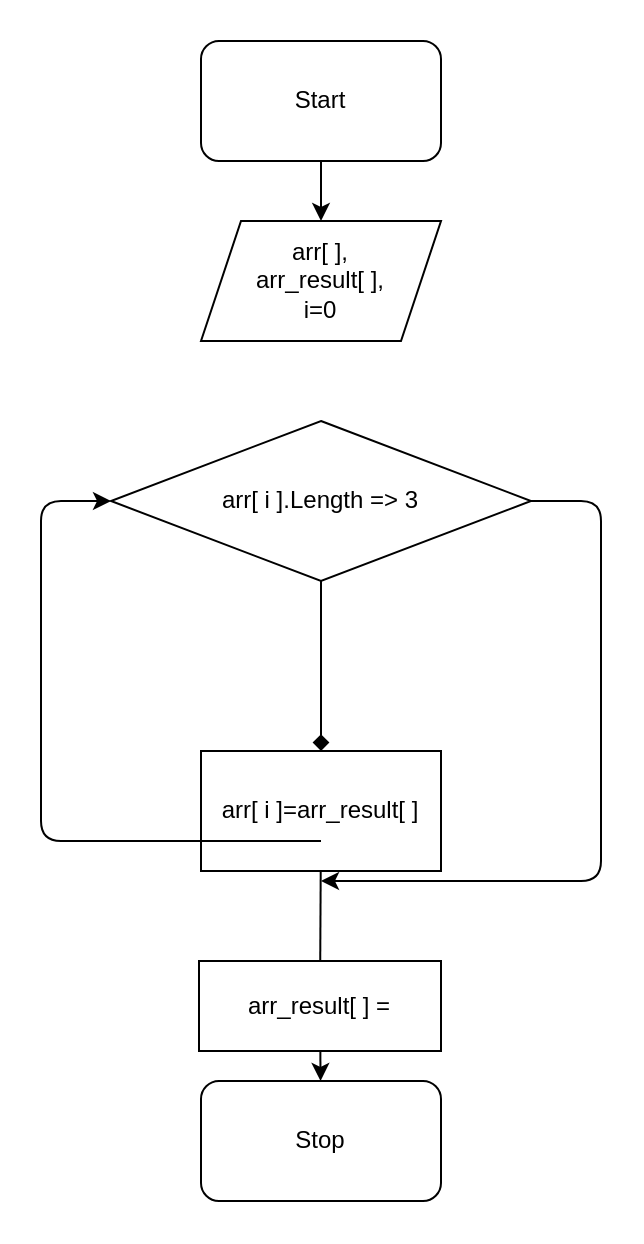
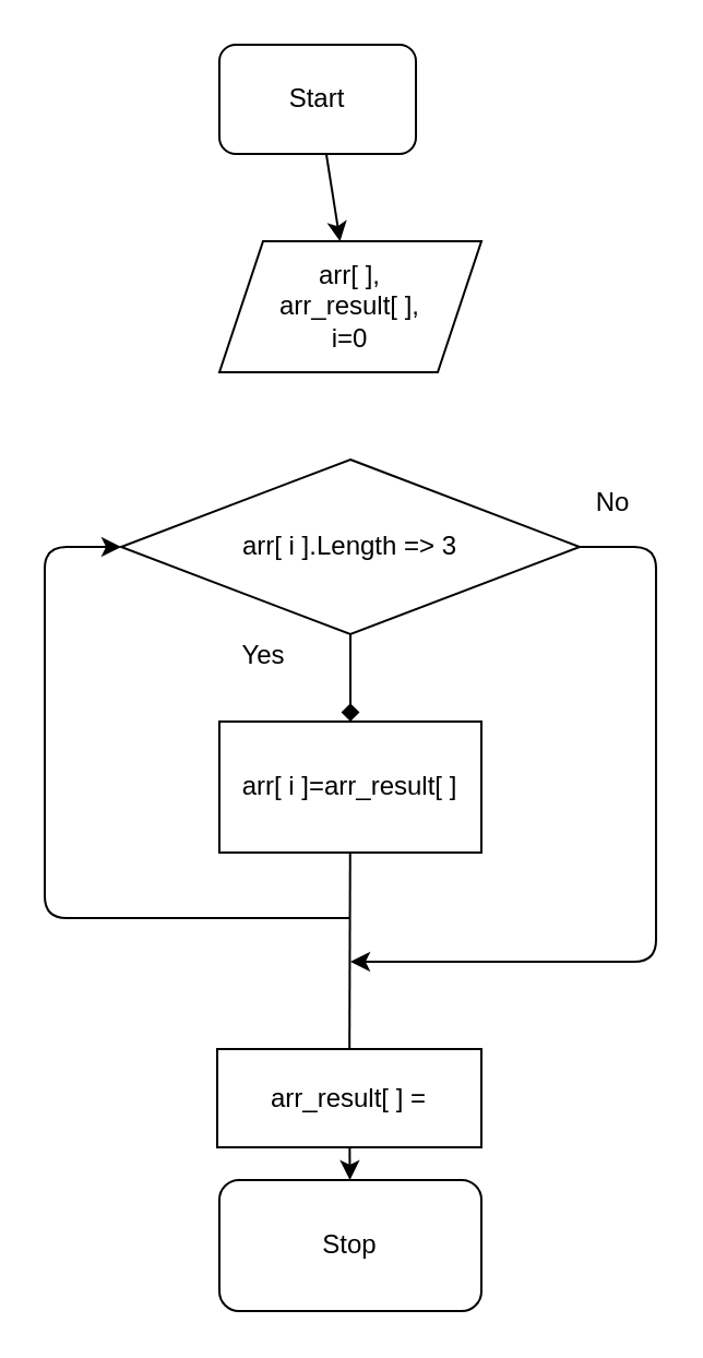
- <mxCell id="3" value="Start" style="rounded=1;whiteSpace=wrap;html=1;" vertex="1" parent="1"><mxGeometry x="100" y="20" width="120" height="60" as="geometry" /></mxCell>
+ <mxCell id="3" value="Start" style="rounded=1;whiteSpace=wrap;html=1;" vertex="1" parent="1"><mxGeometry x="100" y="20" width="90" height="50" as="geometry" /></mxCell>
+ <mxCell id="13" value="No" style="text;html=1;align=center;verticalAlign=middle;resizable=0;points=[];autosize=1;strokeColor=none;fillColor=none;" vertex="1" parent="1"><mxGeometry x="265" y="220" width="30" height="20" as="geometry" /></mxCell>
+ <mxCell id="10" value="Yes" style="text;html=1;align=center;verticalAlign=middle;resizable=0;points=[];autosize=1;strokeColor=none;fillColor=none;" vertex="1" parent="1"><mxGeometry x="100" y="290" width="40" height="20" as="geometry" /></mxCell>
- <mxCell id="9" value="arr[ i ]=arr_result[ ]" style="rounded=0;whiteSpace=wrap;html=1;" vertex="1" parent="1"><mxGeometry x="100" y="375" width="120" height="60" as="geometry" /></mxCell>
+ <mxCell id="9" value="arr[ i ]=arr_result[ ]" style="rounded=0;whiteSpace=wrap;html=1;" vertex="1" parent="1"><mxGeometry x="100" y="330" width="120" height="60" as="geometry" /></mxCell>
